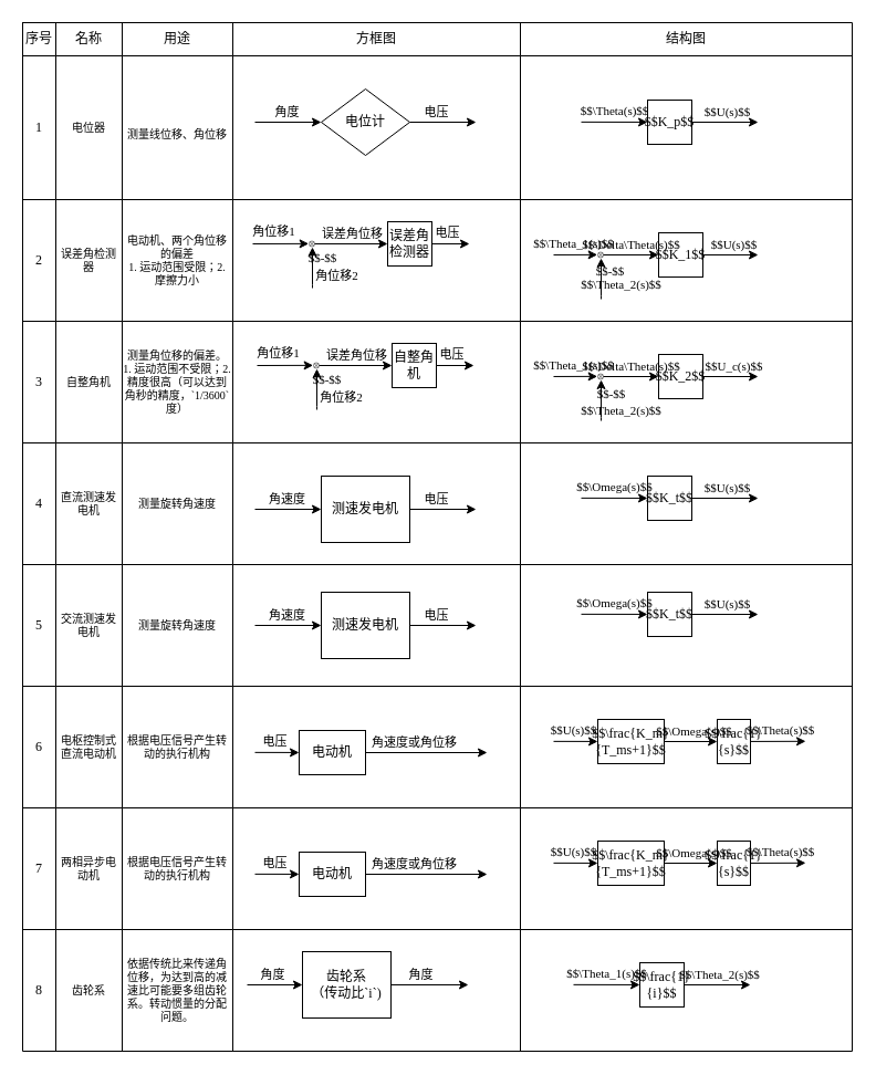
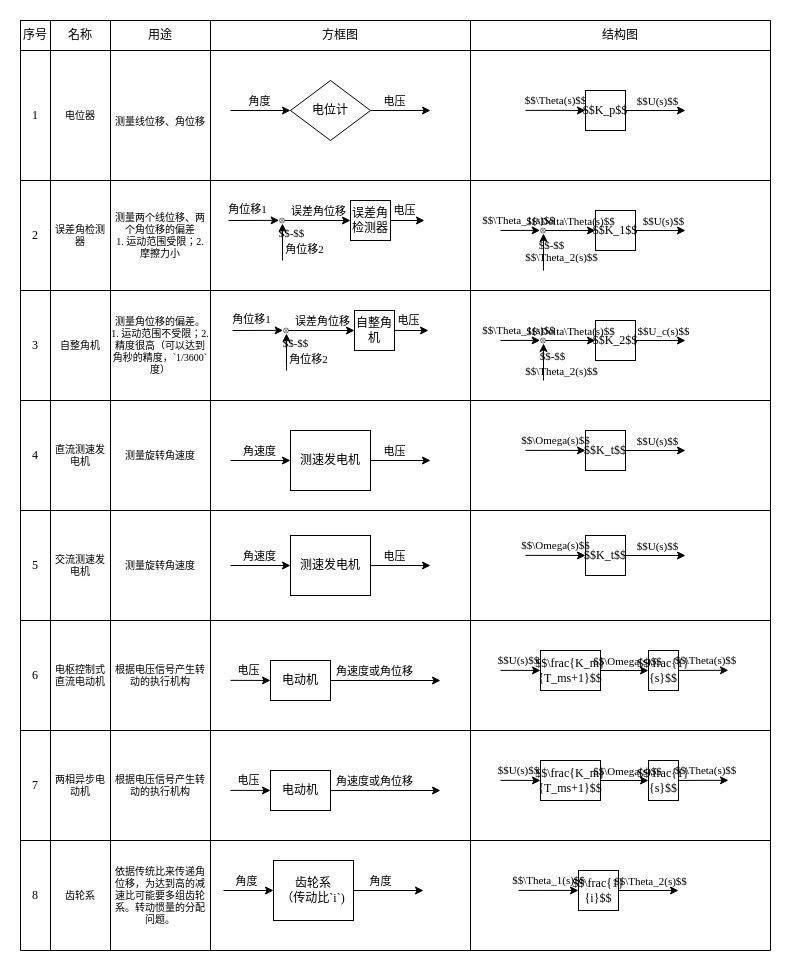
- <mxCell id="18" value="电动机、两个角位移的偏差&lt;br style=&quot;font-size: 10px;&quot;&gt;1. 运动范围受限；2. 摩擦力小" style="shape=partialRectangle;html=1;whiteSpace=wrap;connectable=0;fillColor=none;top=0;left=0;bottom=0;right=0;overflow=hidden;dashed=1;fontFamily=Times New Roman;fontSize=10;" parent="15" vertex="1"><mxGeometry x="90" width="100" height="110" as="geometry"><mxRectangle width="100" height="110" as="alternateBounds" /></mxGeometry></mxCell>
+ <mxCell id="18" value="测量两个线位移、两个角位移的偏差&lt;br style=&quot;font-size: 10px;&quot;&gt;1. 运动范围受限；2. 摩擦力小" style="shape=partialRectangle;html=1;whiteSpace=wrap;connectable=0;fillColor=none;top=0;left=0;bottom=0;right=0;overflow=hidden;dashed=1;fontFamily=Times New Roman;fontSize=10;" parent="15" vertex="1"><mxGeometry x="90" width="100" height="110" as="geometry"><mxRectangle width="100" height="110" as="alternateBounds" /></mxGeometry></mxCell>
